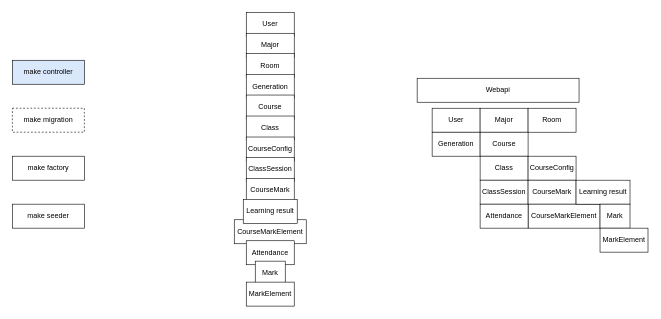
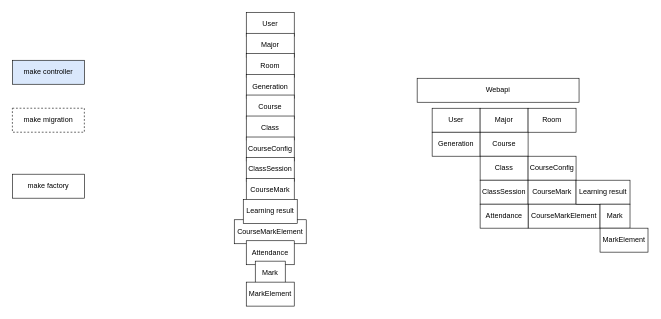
- <mxCell id="35" value="make factory" style="rounded=0;whiteSpace=wrap;html=1;" vertex="1" parent="1"><mxGeometry x="20" y="260" width="120" height="40" as="geometry" /></mxCell>
+ <mxCell id="35" value="make factory" style="rounded=0;whiteSpace=wrap;html=1;" vertex="1" parent="1"><mxGeometry x="20" y="290" width="120" height="40" as="geometry" /></mxCell>
- <mxCell id="36" value="make seeder" style="rounded=0;whiteSpace=wrap;html=1;" vertex="1" parent="1"><mxGeometry x="20" y="340" width="120" height="40" as="geometry" /></mxCell>
